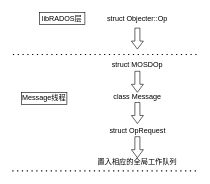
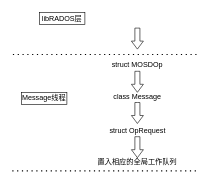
- <mxCell id="3" value="struct Objecter::Op" style="text;html=1;strokeColor=none;fillColor=none;align=center;verticalAlign=middle;whiteSpace=wrap;rounded=0;" parent="1" vertex="1"><mxGeometry x="176" y="20" width="105" height="20" as="geometry" /></mxCell>
